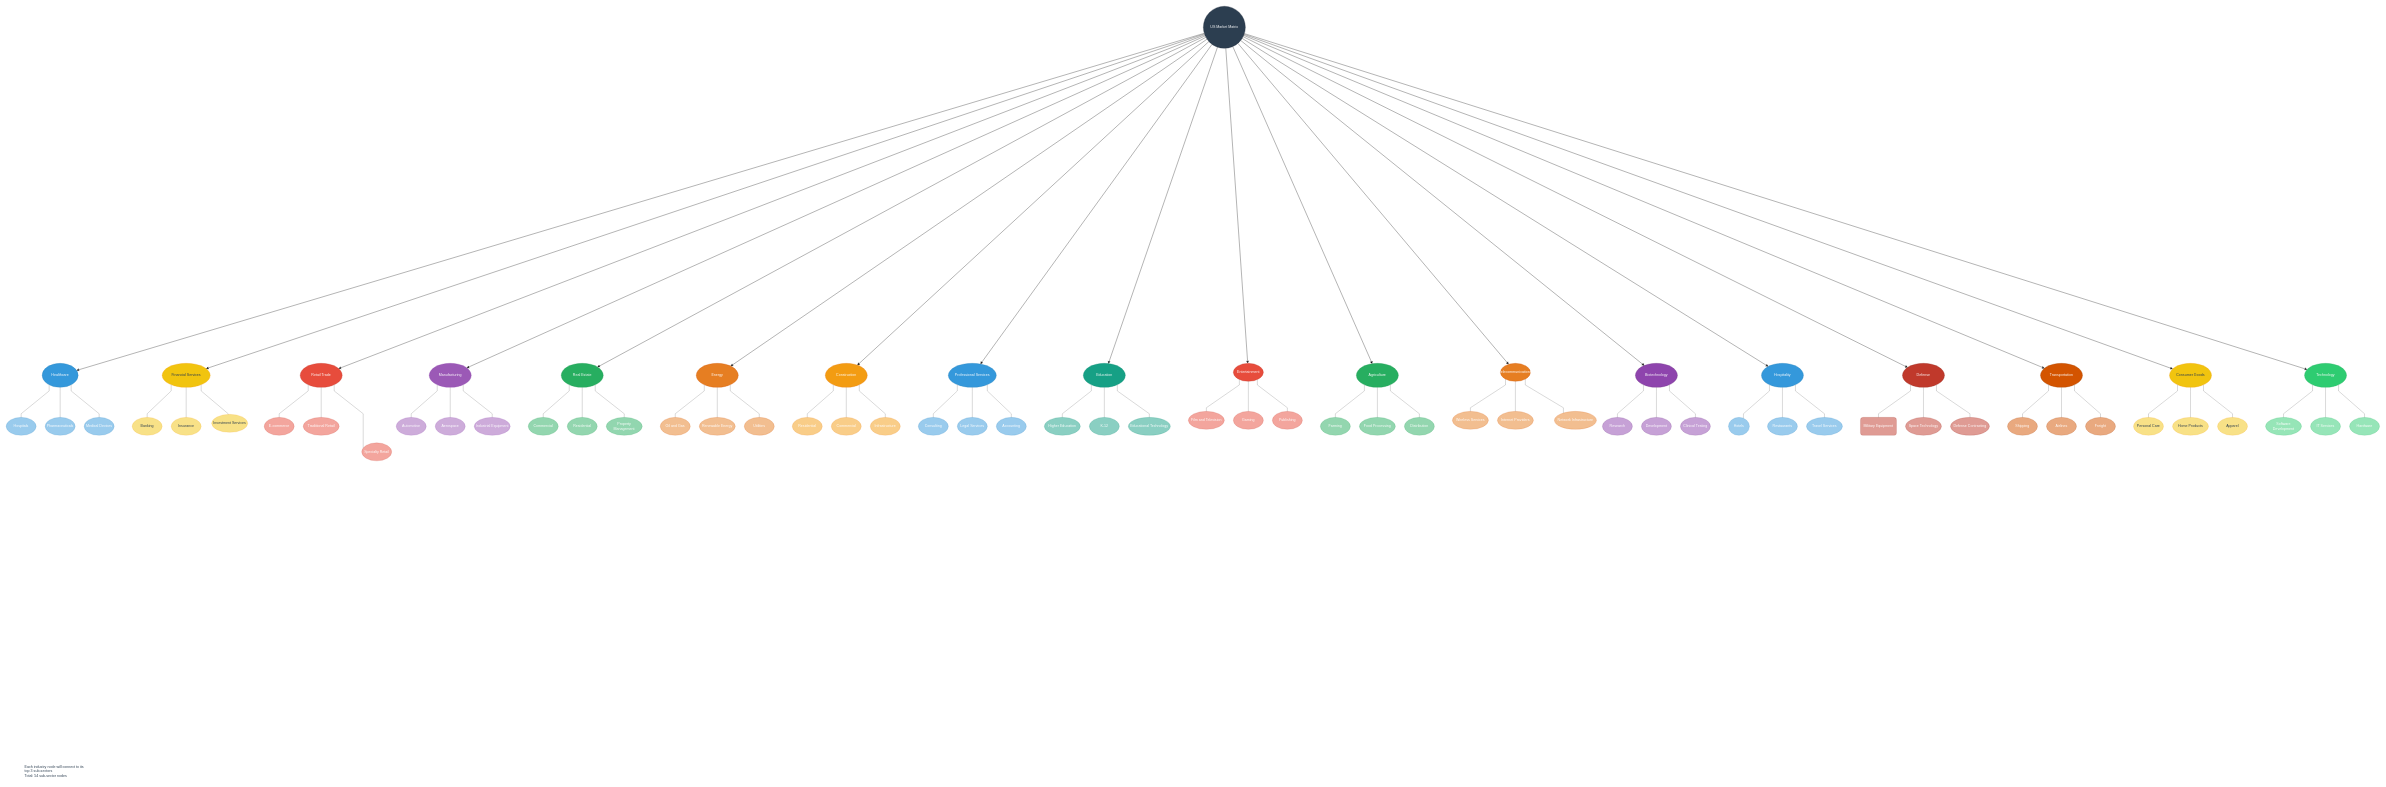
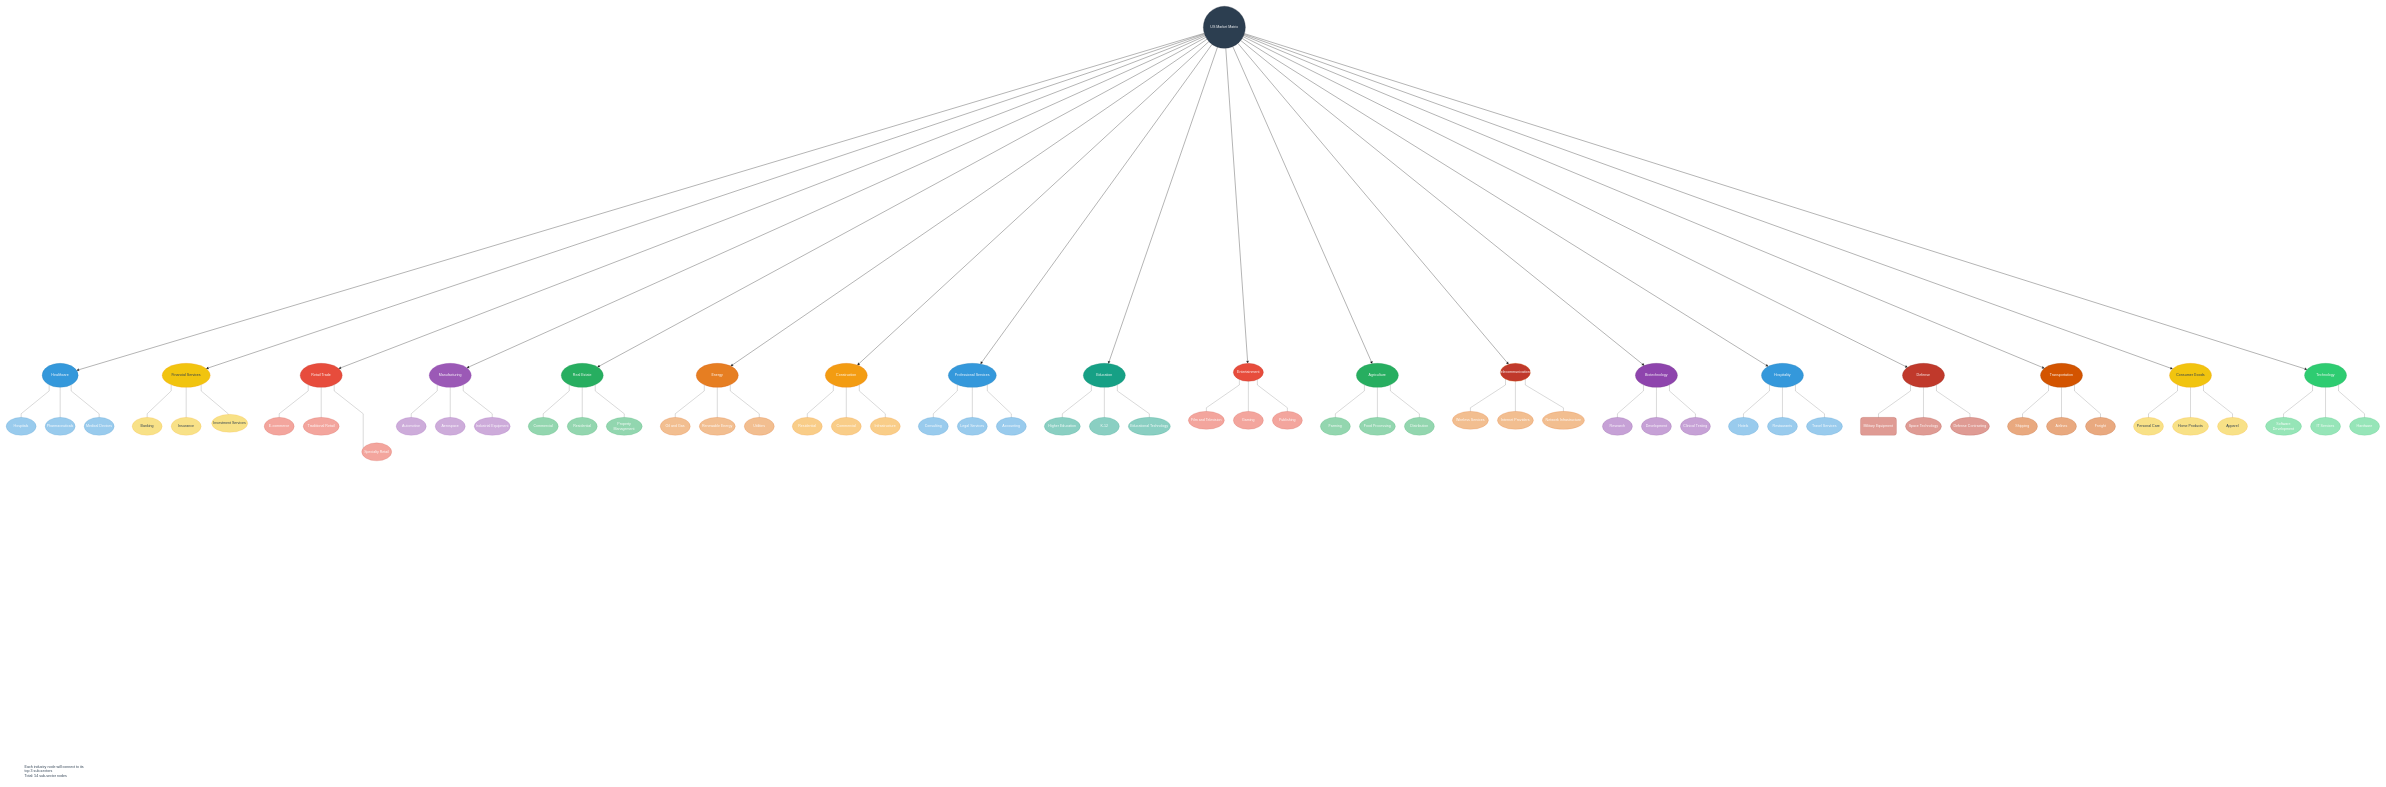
- <mxCell id="19" value="Telecommunications" style="ellipse;whiteSpace=wrap;html=1;fillColor=#E67E22;strokeColor=#D35400;fontColor=#FFFFFF" parent="1" vertex="1"><mxGeometry x="5000" y="1210" width="100" height="60" as="geometry" /></mxCell>
+ <mxCell id="19" value="Telecommunications" style="ellipse;whiteSpace=wrap;html=1;fillColor=#c0392b;strokeColor=#D35400;fontColor=#FFFFFF;" parent="1" vertex="1"><mxGeometry x="5000" y="1210" width="100" height="60" as="geometry" /></mxCell>
- <mxCell id="114" value="Network Infrastructure" style="ellipse;whiteSpace=wrap;html=1;fillColor=#E67E22;strokeColor=#D35400;fontColor=#FFFFFF;opacity=50" vertex="1" parent="1"><mxGeometry x="5180" y="1370" width="140" height="60" as="geometry" /></mxCell>
+ <mxCell id="114" value="Network Infrastructure" style="ellipse;whiteSpace=wrap;html=1;fillColor=#E67E22;strokeColor=#D35400;fontColor=#FFFFFF;opacity=50" vertex="1" parent="1"><mxGeometry x="5140" y="1370" width="140" height="60" as="geometry" /></mxCell>
- <mxCell id="118" value="Hotels" style="ellipse;whiteSpace=wrap;html=1;fillColor=#3498DB;strokeColor=#2980B9;fontColor=#FFFFFF;opacity=50" vertex="1" parent="1"><mxGeometry x="5760" y="1390" width="70" height="60" as="geometry" /></mxCell>
+ <mxCell id="118" value="Hotels" style="ellipse;whiteSpace=wrap;html=1;fillColor=#3498DB;strokeColor=#2980B9;fontColor=#FFFFFF;opacity=50" vertex="1" parent="1"><mxGeometry x="5760" y="1390" width="100" height="60" as="geometry" /></mxCell>
